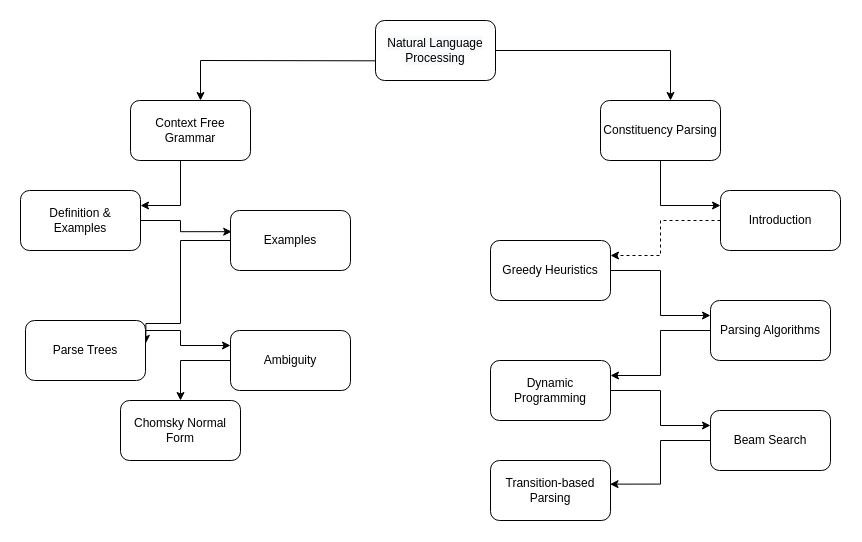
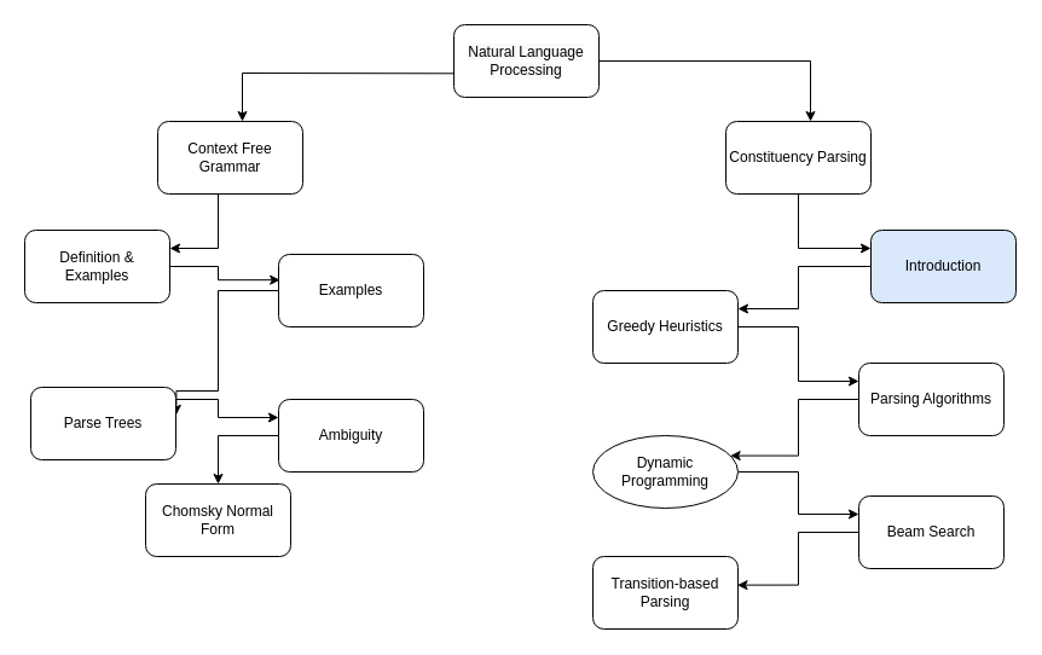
- <mxCell id="17" value="Introduction" style="rounded=1;whiteSpace=wrap;html=1;" vertex="1" parent="1"><mxGeometry x="720" y="190" width="120" height="60" as="geometry" /></mxCell>
+ <mxCell id="17" value="Introduction" style="rounded=1;whiteSpace=wrap;html=1;fillColor=#dae8fc;" vertex="1" parent="1"><mxGeometry x="720" y="190" width="120" height="60" as="geometry" /></mxCell>
- <mxCell id="16" style="edgeStyle=orthogonalEdgeStyle;rounded=0;orthogonalLoop=1;jettySize=auto;html=1;entryX=1;entryY=0.25;entryDx=0;entryDy=0;dashed=1;" edge="1" parent="1" source="17" target="19"><mxGeometry relative="1" as="geometry"><Array as="points"><mxPoint x="660" y="220" /><mxPoint x="660" y="255" /></Array></mxGeometry></mxCell>
+ <mxCell id="16" style="edgeStyle=orthogonalEdgeStyle;rounded=0;orthogonalLoop=1;jettySize=auto;html=1;entryX=1;entryY=0.25;entryDx=0;entryDy=0;" edge="1" parent="1" source="17" target="19"><mxGeometry relative="1" as="geometry"><Array as="points"><mxPoint x="660" y="220" /><mxPoint x="660" y="255" /></Array></mxGeometry></mxCell>
- <mxCell id="23" value="Dynamic Programming" style="rounded=1;whiteSpace=wrap;html=1;" vertex="1" parent="1"><mxGeometry x="490" y="360" width="120" height="60" as="geometry" /></mxCell>
+ <mxCell id="23" value="Dynamic Programming" style="ellipse;whiteSpace=wrap;html=1;" vertex="1" parent="1"><mxGeometry x="490" y="360" width="120" height="60" as="geometry" /></mxCell>
